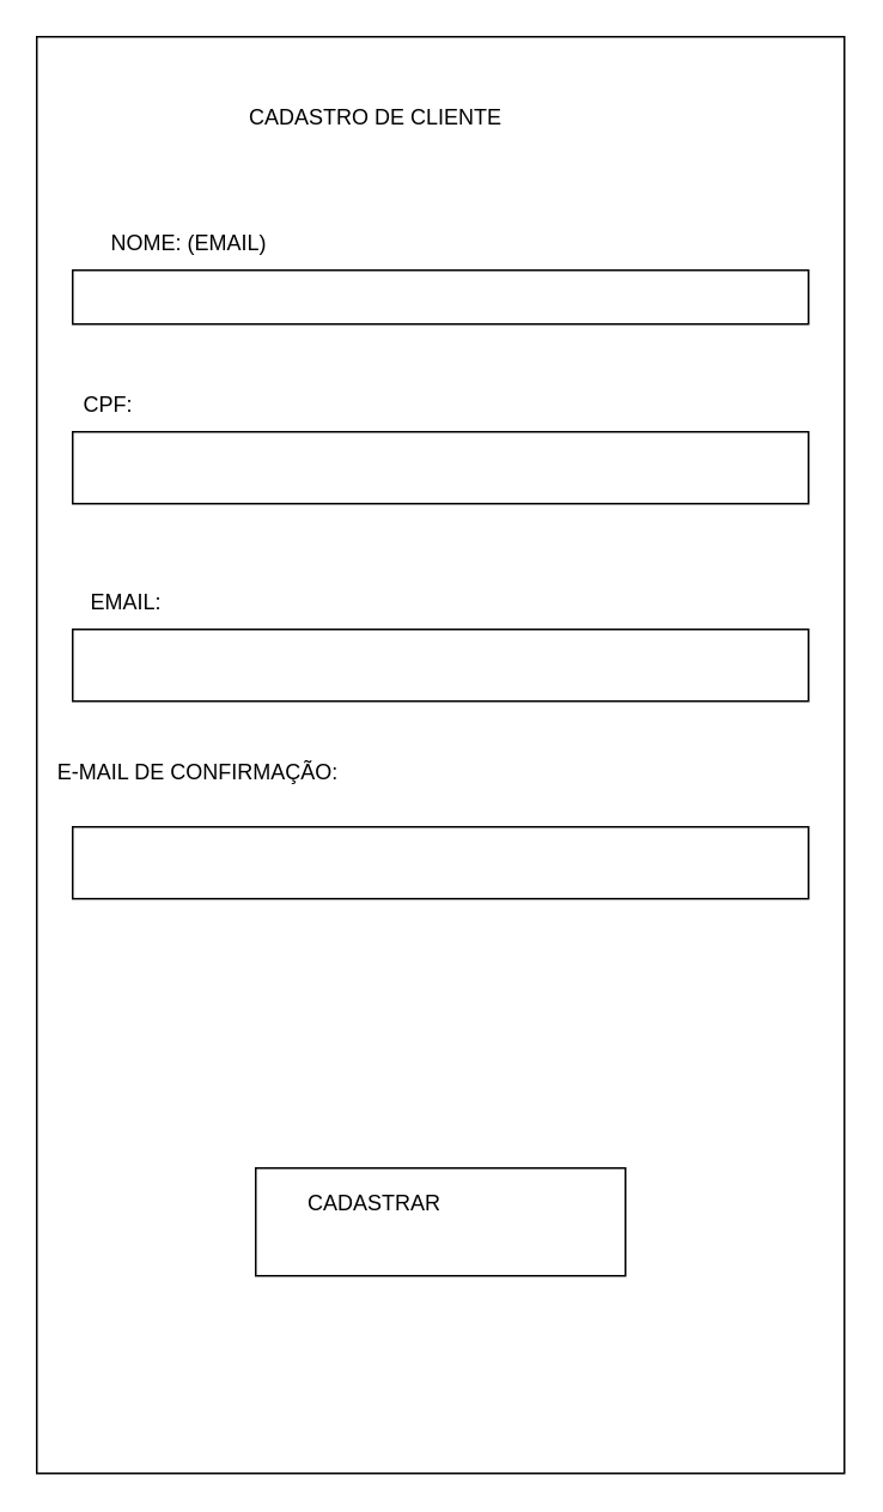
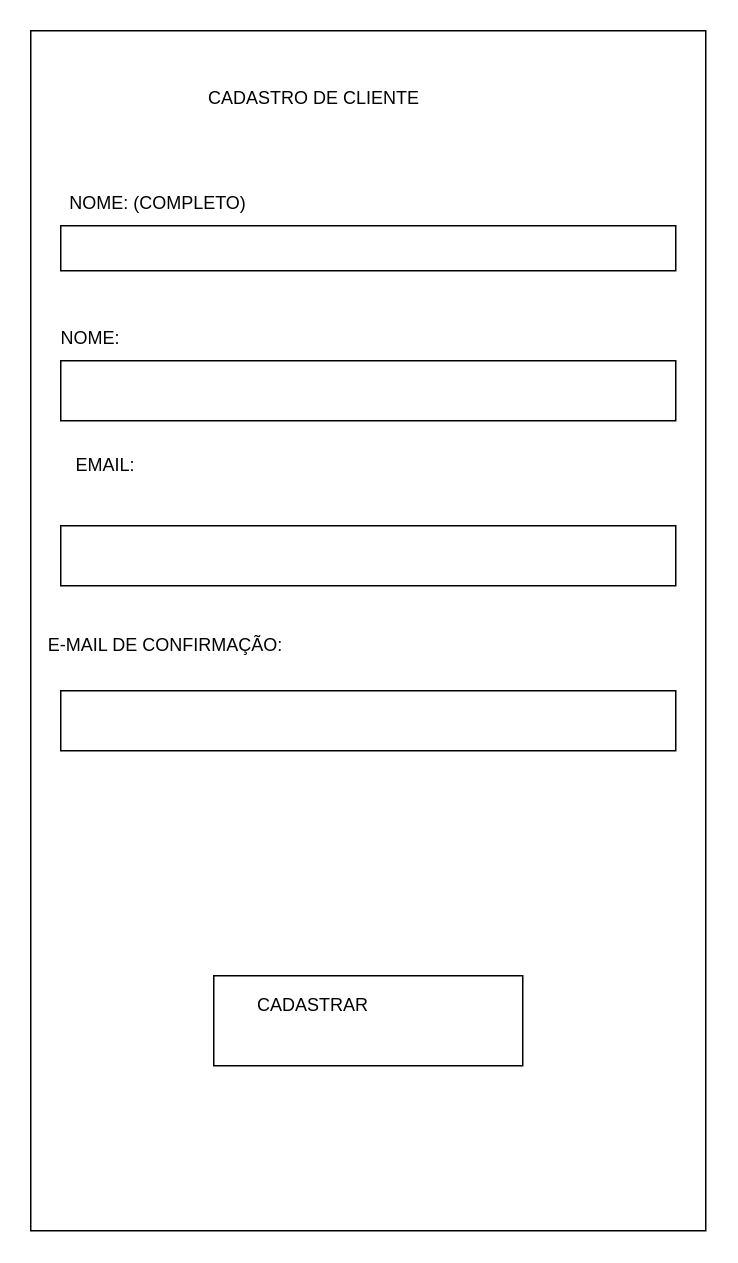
- <mxCell id="6" value="&lt;font style=&quot;vertical-align: inherit;&quot;&gt;&lt;font style=&quot;vertical-align: inherit;&quot;&gt;&lt;font style=&quot;vertical-align: inherit;&quot;&gt;&lt;font style=&quot;vertical-align: inherit;&quot;&gt;NOME: (EMAIL)&lt;/font&gt;&lt;/font&gt;&lt;/font&gt;&lt;/font&gt;" style="text;html=1;align=center;verticalAlign=middle;whiteSpace=wrap;rounded=0;" vertex="1" parent="1"><mxGeometry x="20" y="120" width="170" height="30" as="geometry" /></mxCell>
+ <mxCell id="6" value="&lt;font style=&quot;vertical-align: inherit;&quot;&gt;&lt;font style=&quot;vertical-align: inherit;&quot;&gt;&lt;font style=&quot;vertical-align: inherit;&quot;&gt;&lt;font style=&quot;vertical-align: inherit;&quot;&gt;NOME: (COMPLETO)&lt;/font&gt;&lt;/font&gt;&lt;/font&gt;&lt;/font&gt;" style="text;html=1;align=center;verticalAlign=middle;whiteSpace=wrap;rounded=0;" vertex="1" parent="1"><mxGeometry x="20" y="120" width="170" height="30" as="geometry" /></mxCell>
- <mxCell id="7" value="&lt;font style=&quot;vertical-align: inherit;&quot;&gt;&lt;font style=&quot;vertical-align: inherit;&quot;&gt;CPF:&lt;/font&gt;&lt;/font&gt;" style="text;html=1;align=center;verticalAlign=middle;whiteSpace=wrap;rounded=0;" vertex="1" parent="1"><mxGeometry x="30" y="210" width="60" height="30" as="geometry" /></mxCell>
+ <mxCell id="7" value="&lt;font style=&quot;vertical-align: inherit;&quot;&gt;&lt;font style=&quot;vertical-align: inherit;&quot;&gt;NOME:&lt;/font&gt;&lt;/font&gt;" style="text;html=1;align=center;verticalAlign=middle;whiteSpace=wrap;rounded=0;" vertex="1" parent="1"><mxGeometry x="30" y="210" width="60" height="30" as="geometry" /></mxCell>
- <mxCell id="9" value="&lt;font style=&quot;vertical-align: inherit;&quot;&gt;&lt;font style=&quot;vertical-align: inherit;&quot;&gt;EMAIL:&lt;/font&gt;&lt;/font&gt;" style="text;html=1;align=center;verticalAlign=middle;whiteSpace=wrap;rounded=0;" vertex="1" parent="1"><mxGeometry x="40" y="320" width="60" height="30" as="geometry" /></mxCell>
+ <mxCell id="9" value="&lt;font style=&quot;vertical-align: inherit;&quot;&gt;&lt;font style=&quot;vertical-align: inherit;&quot;&gt;EMAIL:&lt;/font&gt;&lt;/font&gt;" style="text;html=1;align=center;verticalAlign=middle;whiteSpace=wrap;rounded=0;" vertex="1" parent="1"><mxGeometry x="40" y="295" width="60" height="30" as="geometry" /></mxCell>
